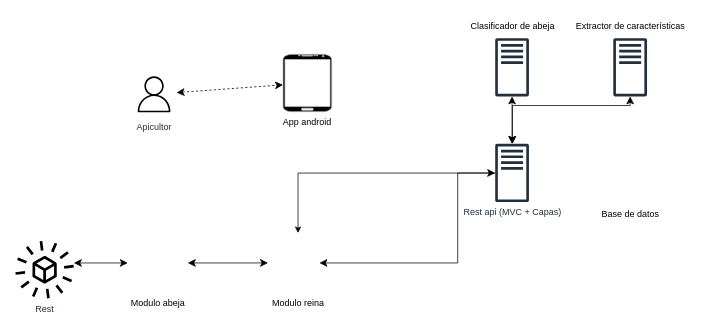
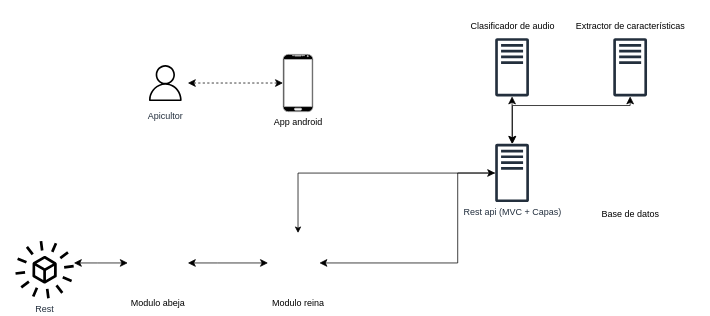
- <mxCell id="11" value="&lt;font style=&quot;font-size: 12px;&quot;&gt;Clasificador de abeja&lt;/font&gt;" style="text;html=1;align=center;verticalAlign=middle;resizable=0;points=[];autosize=1;strokeColor=none;fillColor=none;fontFamily=Helvetica;fontSize=11;fontColor=default;labelBackgroundColor=default;" parent="1" vertex="1"><mxGeometry x="612.5" y="20" width="140" height="30" as="geometry" /></mxCell>
+ <mxCell id="11" value="&lt;font style=&quot;font-size: 12px;&quot;&gt;Clasificador de audio&lt;/font&gt;" style="text;html=1;align=center;verticalAlign=middle;resizable=0;points=[];autosize=1;strokeColor=none;fillColor=none;fontFamily=Helvetica;fontSize=11;fontColor=default;labelBackgroundColor=default;" parent="1" vertex="1"><mxGeometry x="612.5" y="20" width="140" height="30" as="geometry" /></mxCell>
- <mxCell id="4" value="App android" style="verticalLabelPosition=bottom;verticalAlign=top;html=1;shadow=0;dashed=0;strokeWidth=1;shape=mxgraph.android.phone2;strokeColor=#c0c0c0;fillColor=#000000;" parent="1" vertex="1"><mxGeometry x="376.99" y="71.75" width="65" height="76.5" as="geometry" /></mxCell>
+ <mxCell id="4" value="App android" style="verticalLabelPosition=bottom;verticalAlign=top;html=1;shadow=0;dashed=0;strokeWidth=1;shape=mxgraph.android.phone2;strokeColor=#c0c0c0;fillColor=#000000;" parent="1" vertex="1"><mxGeometry x="376.99" y="71.75" width="40" height="76.5" as="geometry" /></mxCell>
- <mxCell id="3" value="Apicultor" style="sketch=0;outlineConnect=0;fontColor=#232F3E;gradientColor=none;strokeColor=#000000;fillColor=#ffffff;dashed=0;verticalLabelPosition=bottom;verticalAlign=top;align=center;html=1;fontSize=12;fontStyle=0;aspect=fixed;shape=mxgraph.aws4.resourceIcon;resIcon=mxgraph.aws4.user;" parent="1" vertex="1"><mxGeometry x="175" y="95" width="60" height="60" as="geometry" /></mxCell>
+ <mxCell id="3" value="Apicultor" style="sketch=0;outlineConnect=0;fontColor=#232F3E;gradientColor=none;strokeColor=#000000;fillColor=#ffffff;dashed=0;verticalLabelPosition=bottom;verticalAlign=top;align=center;html=1;fontSize=12;fontStyle=0;aspect=fixed;shape=mxgraph.aws4.resourceIcon;resIcon=mxgraph.aws4.user;" parent="1" vertex="1"><mxGeometry x="190" y="80" width="60" height="60" as="geometry" /></mxCell>
